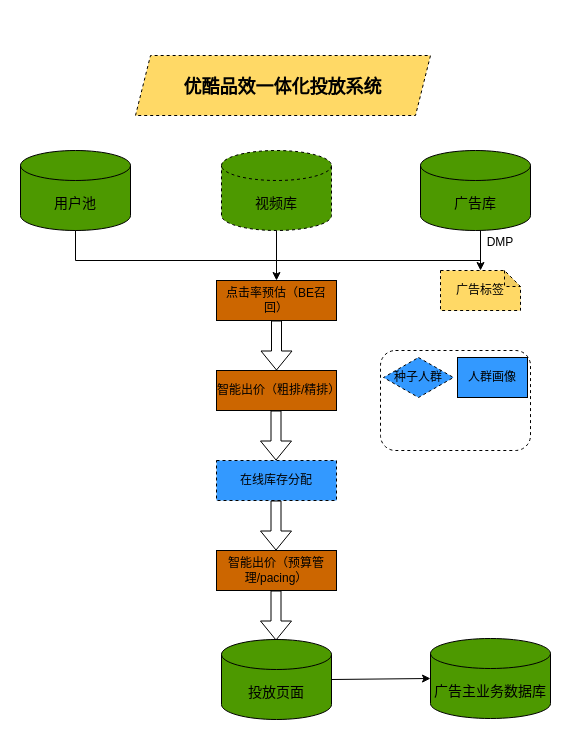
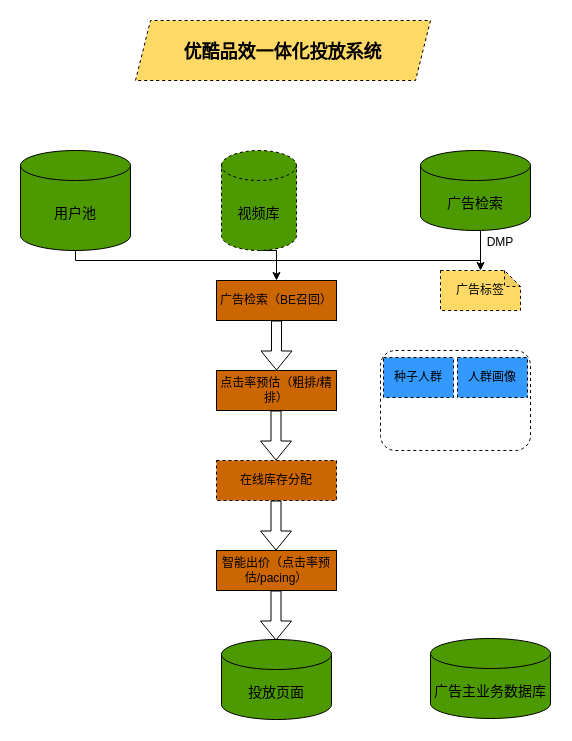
- <mxCell id="25" value="&lt;h1&gt;&lt;font style=&quot;font-size: 18px&quot;&gt;优酷品效一体化投放系统&lt;/font&gt;&lt;/h1&gt;" style="shape=parallelogram;perimeter=parallelogramPerimeter;whiteSpace=wrap;html=1;fixedSize=1;dashed=1;fillColor=#FFD966;size=15;" vertex="1" parent="1"><mxGeometry x="135" y="55" width="295" height="60" as="geometry" /></mxCell>
+ <mxCell id="25" value="&lt;h1&gt;&lt;font style=&quot;font-size: 18px&quot;&gt;优酷品效一体化投放系统&lt;/font&gt;&lt;/h1&gt;" style="shape=parallelogram;perimeter=parallelogramPerimeter;whiteSpace=wrap;html=1;fixedSize=1;dashed=1;fillColor=#FFD966;size=15;" vertex="1" parent="1"><mxGeometry x="135" y="20" width="295" height="60" as="geometry" /></mxCell>
- <mxCell id="2" value="&lt;font style=&quot;font-size: 14px&quot;&gt;用户池&lt;/font&gt;" style="shape=cylinder3;whiteSpace=wrap;html=1;boundedLbl=1;backgroundOutline=1;size=15;fillColor=#4D9900;" vertex="1" parent="1"><mxGeometry x="20" y="150" width="110" height="80" as="geometry" /></mxCell>
+ <mxCell id="2" value="&lt;font style=&quot;font-size: 14px&quot;&gt;用户池&lt;/font&gt;" style="shape=cylinder3;whiteSpace=wrap;html=1;boundedLbl=1;backgroundOutline=1;size=15;fillColor=#4D9900;" vertex="1" parent="1"><mxGeometry x="20" y="150" width="110" height="100" as="geometry" /></mxCell>
- <mxCell id="5" value="&lt;font style=&quot;font-size: 14px&quot;&gt;视频库&lt;/font&gt;" style="shape=cylinder3;whiteSpace=wrap;html=1;boundedLbl=1;backgroundOutline=1;size=15;fillColor=#4D9900;dashed=1;" vertex="1" parent="1"><mxGeometry x="221" y="150" width="110" height="80" as="geometry" /></mxCell>
+ <mxCell id="5" value="&lt;font style=&quot;font-size: 14px&quot;&gt;视频库&lt;/font&gt;" style="shape=cylinder3;whiteSpace=wrap;html=1;boundedLbl=1;backgroundOutline=1;size=15;fillColor=#4D9900;dashed=1;" vertex="1" parent="1"><mxGeometry x="221" y="150" width="75" height="100" as="geometry" /></mxCell>
- <mxCell id="3" value="&lt;font style=&quot;font-size: 14px&quot;&gt;广告库&lt;/font&gt;" style="shape=cylinder3;whiteSpace=wrap;html=1;boundedLbl=1;backgroundOutline=1;size=15;fillColor=#4D9900;" vertex="1" parent="1"><mxGeometry x="420" y="150" width="110" height="80" as="geometry" /></mxCell>
+ <mxCell id="3" value="&lt;font style=&quot;font-size: 14px&quot;&gt;广告检索&lt;/font&gt;" style="shape=cylinder3;whiteSpace=wrap;html=1;boundedLbl=1;backgroundOutline=1;size=15;fillColor=#4D9900;" vertex="1" parent="1"><mxGeometry x="420" y="150" width="110" height="80" as="geometry" /></mxCell>
- <mxCell id="12" value="点击率预估（BE召回）" style="rounded=0;whiteSpace=wrap;html=1;fillColor=#CC6600;" vertex="1" parent="1"><mxGeometry x="216" y="280" width="120" height="40" as="geometry" /></mxCell>
+ <mxCell id="12" value="广告检索（BE召回）" style="rounded=0;whiteSpace=wrap;html=1;fillColor=#CC6600;" vertex="1" parent="1"><mxGeometry x="216" y="280" width="120" height="40" as="geometry" /></mxCell>
- <mxCell id="8" value="种子人群" style="rhombus;whiteSpace=wrap;html=1;dashed=1;fillColor=#3399FF;" vertex="1" parent="6"><mxGeometry x="3" y="7" width="70" height="40" as="geometry" /></mxCell>
+ <mxCell id="8" value="种子人群" style="rounded=0;whiteSpace=wrap;html=1;dashed=1;fillColor=#3399FF;" vertex="1" parent="6"><mxGeometry x="3" y="7" width="70" height="40" as="geometry" /></mxCell>
- <mxCell id="9" value="人群画像" style="rounded=0;whiteSpace=wrap;html=1;dashed=0;fillColor=#3399FF;" vertex="1" parent="6"><mxGeometry x="77" y="7" width="70" height="40" as="geometry" /></mxCell>
+ <mxCell id="9" value="人群画像" style="rounded=0;whiteSpace=wrap;html=1;dashed=1;fillColor=#3399FF;" vertex="1" parent="6"><mxGeometry x="77" y="7" width="70" height="40" as="geometry" /></mxCell>
- <mxCell id="13" value="智能出价（粗排/精排）" style="rounded=0;whiteSpace=wrap;html=1;fillColor=#CC6600;" vertex="1" parent="1"><mxGeometry x="216" y="370" width="120" height="40" as="geometry" /></mxCell>
+ <mxCell id="13" value="点击率预估（粗排/精排）" style="rounded=0;whiteSpace=wrap;html=1;fillColor=#CC6600;" vertex="1" parent="1"><mxGeometry x="216" y="370" width="120" height="40" as="geometry" /></mxCell>
- <mxCell id="14" value="在线库存分配" style="rounded=0;whiteSpace=wrap;html=1;fillColor=#3399ff;dashed=1;" vertex="1" parent="1"><mxGeometry x="216" y="460" width="120" height="40" as="geometry" /></mxCell>
+ <mxCell id="14" value="在线库存分配" style="rounded=0;whiteSpace=wrap;html=1;fillColor=#CC6600;dashed=1;" vertex="1" parent="1"><mxGeometry x="216" y="460" width="120" height="40" as="geometry" /></mxCell>
- <mxCell id="16" value="智能出价（预算管理/pacing）" style="rounded=0;whiteSpace=wrap;html=1;fillColor=#CC6600;" vertex="1" parent="1"><mxGeometry x="216" y="550" width="120" height="40" as="geometry" /></mxCell>
+ <mxCell id="16" value="智能出价（点击率预估/pacing）" style="rounded=0;whiteSpace=wrap;html=1;fillColor=#CC6600;" vertex="1" parent="1"><mxGeometry x="216" y="550" width="120" height="40" as="geometry" /></mxCell>
- <mxCell id="24" value="" style="endArrow=classic;html=1;entryX=0;entryY=0.5;entryDx=0;entryDy=0;entryPerimeter=0;exitX=1;exitY=0.5;exitDx=0;exitDy=0;exitPerimeter=0;" edge="1" parent="1" source="15" target="17"><mxGeometry width="50" height="50" relative="1" as="geometry"><mxPoint x="280" y="600" as="sourcePoint" /><mxPoint x="330" y="550" as="targetPoint" /></mxGeometry></mxCell>
